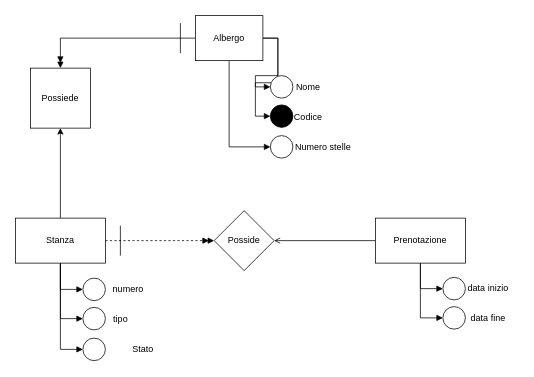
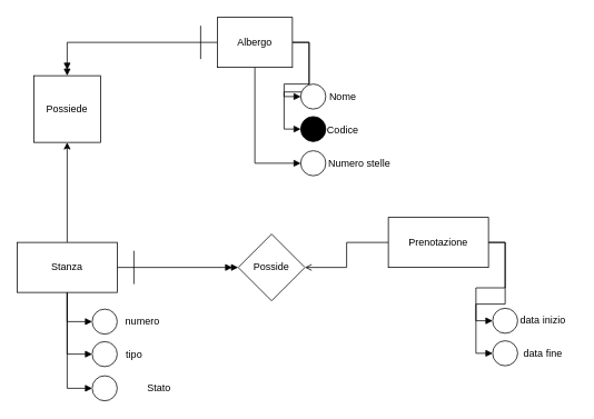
- <mxCell id="3" style="edgeStyle=orthogonalEdgeStyle;rounded=0;orthogonalLoop=1;jettySize=auto;html=1;entryX=0;entryY=0.5;entryDx=0;entryDy=0;endArrow=doubleBlock;endFill=1;dashed=1;" edge="1" parent="1" source="7" target="18"><mxGeometry relative="1" as="geometry" /></mxCell>
+ <mxCell id="3" style="edgeStyle=orthogonalEdgeStyle;rounded=0;orthogonalLoop=1;jettySize=auto;html=1;entryX=0;entryY=0.5;entryDx=0;entryDy=0;endArrow=doubleBlock;endFill=1;" edge="1" parent="1" source="7" target="18"><mxGeometry relative="1" as="geometry" /></mxCell>
- <mxCell id="11" value="Prenotazione" style="rounded=0;whiteSpace=wrap;html=1;" vertex="1" parent="1"><mxGeometry x="500" y="290" width="120" height="60" as="geometry" /></mxCell>
+ <mxCell id="11" value="Prenotazione" style="rounded=0;whiteSpace=wrap;html=1;" vertex="1" parent="1"><mxGeometry x="465" y="260" width="120" height="60" as="geometry" /></mxCell>
